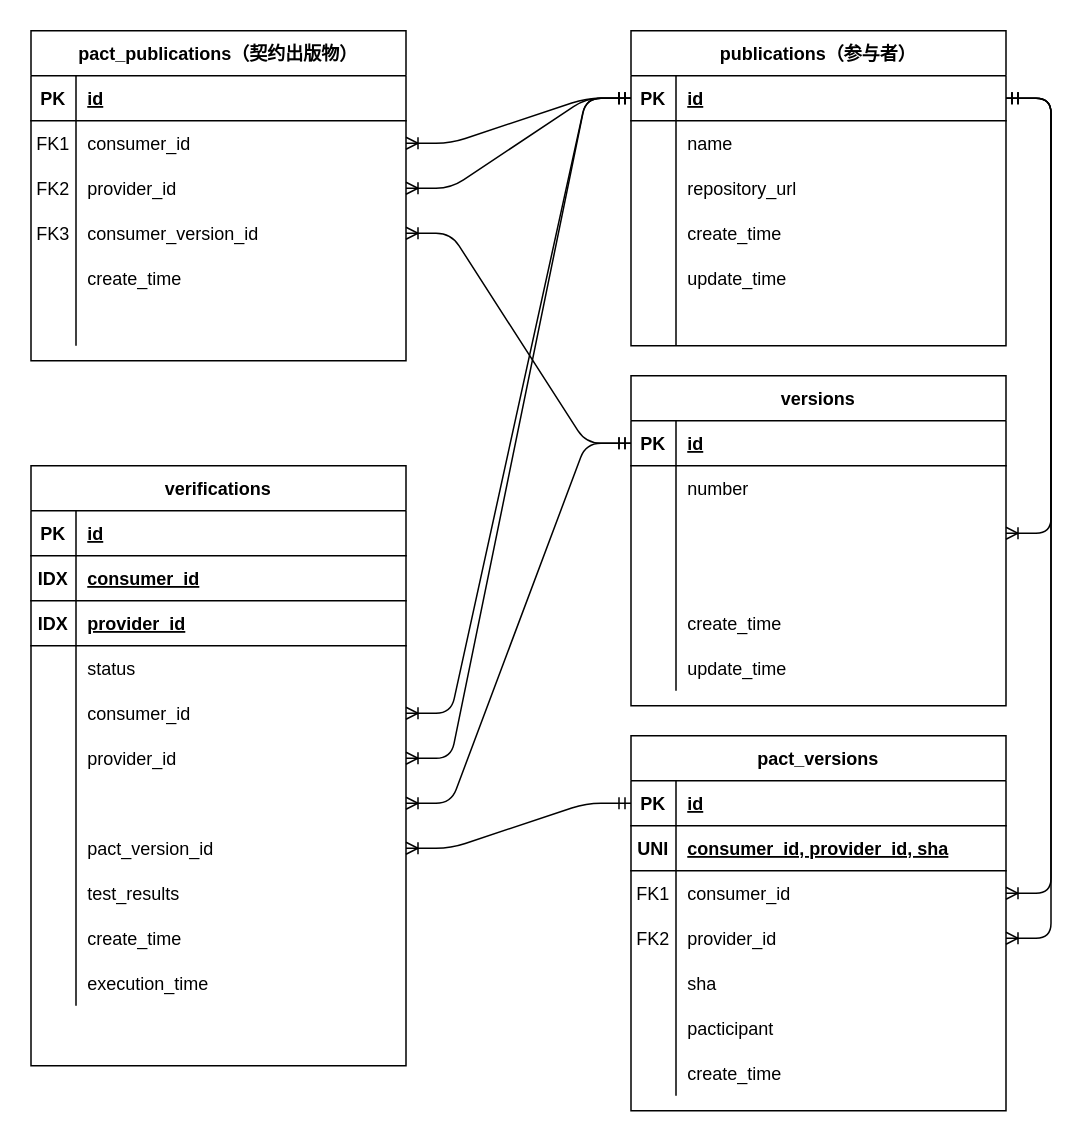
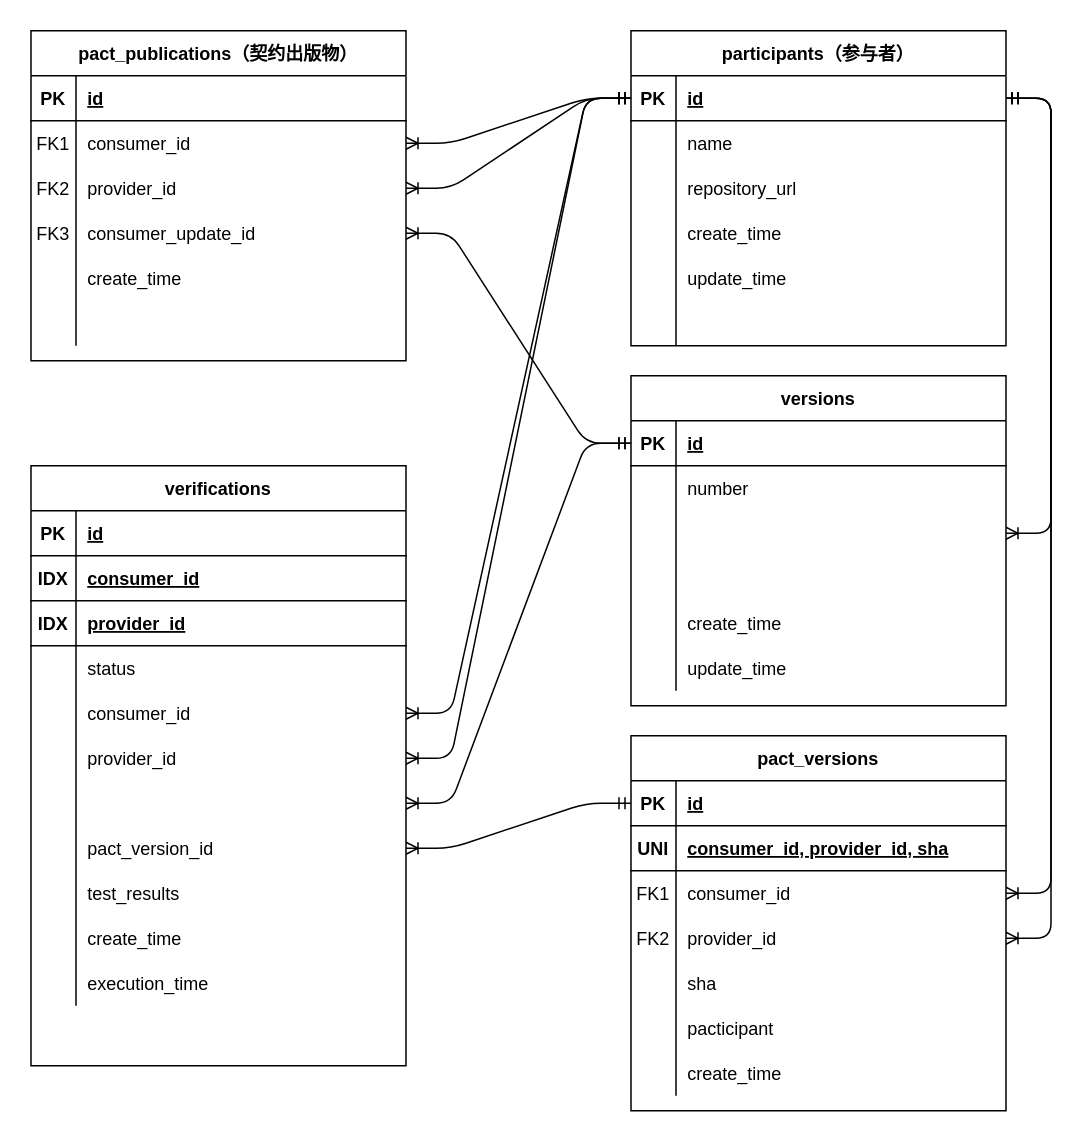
- <mxCell id="38" value="publications（参与者）" style="shape=table;startSize=30;container=1;collapsible=1;childLayout=tableLayout;fixedRows=1;rowLines=0;fontStyle=1;align=center;resizeLast=1;" parent="1" vertex="1"><mxGeometry x="420" y="20" width="250" height="210" as="geometry" /></mxCell>
+ <mxCell id="38" value="participants（参与者）" style="shape=table;startSize=30;container=1;collapsible=1;childLayout=tableLayout;fixedRows=1;rowLines=0;fontStyle=1;align=center;resizeLast=1;" parent="1" vertex="1"><mxGeometry x="420" y="20" width="250" height="210" as="geometry" /></mxCell>
- <mxCell id="14" value="consumer_version_id" style="shape=partialRectangle;overflow=hidden;connectable=0;fillColor=none;top=0;left=0;bottom=0;right=0;align=left;spacingLeft=6;" parent="12" vertex="1"><mxGeometry x="30" width="220" height="30" as="geometry" /></mxCell>
+ <mxCell id="14" value="consumer_update_id" style="shape=partialRectangle;overflow=hidden;connectable=0;fillColor=none;top=0;left=0;bottom=0;right=0;align=left;spacingLeft=6;" parent="12" vertex="1"><mxGeometry x="30" width="220" height="30" as="geometry" /></mxCell>
